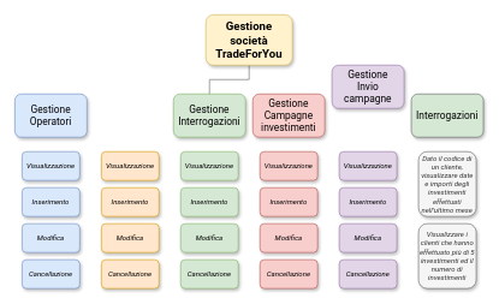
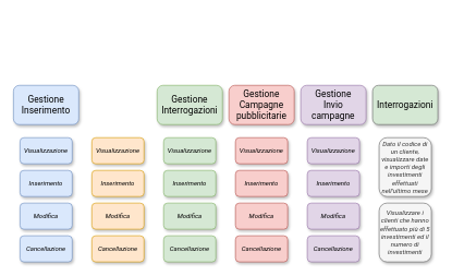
- <mxCell id="3" value="Gestione società TradeForYou" style="rounded=1;fillColor=#fff2cc;strokeColor=#d6b656;fontSize=16;verticalAlign=middle;align=center;fontStyle=1;shadow=1;glass=0;sketch=0;fontFamily=Roboto;fontSource=https%3A%2F%2Ffonts.google.com%2Fshare%3Fselection.family%3DMontserrat;labelBackgroundColor=none;labelBorderColor=none;whiteSpace=wrap;html=1;" vertex="1" parent="1"><mxGeometry x="285" y="20" width="120" height="70" as="geometry" /></mxCell>
- <mxCell id="2" style="edgeStyle=orthogonalEdgeStyle;rounded=0;orthogonalLoop=1;jettySize=auto;html=1;exitX=0.5;exitY=1;exitDx=0;exitDy=0;entryX=0.5;entryY=0;entryDx=0;entryDy=0;fontFamily=Roboto;fontSource=https%3A%2F%2Ffonts.google.com%2Fshare%3Fselection.family%3DMontserrat;fontSize=10;fontColor=#000000;endArrow=none;endFill=0;fillColor=#f5f5f5;strokeColor=#666666;" edge="1" parent="1" source="3" target="5"><mxGeometry relative="1" as="geometry" /></mxCell>
- <mxCell id="7" value="Gestione&lt;br&gt;Invio campagne" style="rounded=1;fontSize=14;verticalAlign=middle;align=center;fontStyle=0;fillColor=#e1d5e7;strokeColor=#9673a6;shadow=1;glass=0;sketch=0;fontFamily=Roboto;fontSource=https%3A%2F%2Ffonts.google.com%2Fshare%3Fselection.family%3DMontserrat;labelBackgroundColor=none;labelBorderColor=none;whiteSpace=wrap;html=1;" vertex="1" parent="1"><mxGeometry x="460" y="90" width="100" height="60" as="geometry" /></mxCell>
+ <mxCell id="7" value="Gestione&lt;br&gt;Invio campagne" style="rounded=1;fontSize=14;verticalAlign=middle;align=center;fontStyle=0;fillColor=#e1d5e7;strokeColor=#9673a6;shadow=1;glass=0;sketch=0;fontFamily=Roboto;fontSource=https%3A%2F%2Ffonts.google.com%2Fshare%3Fselection.family%3DMontserrat;labelBackgroundColor=none;labelBorderColor=none;whiteSpace=wrap;html=1;" vertex="1" parent="1"><mxGeometry x="460" y="130" width="100" height="60" as="geometry" /></mxCell>
- <mxCell id="4" value="Gestione Operatori" style="rounded=1;fontSize=14;verticalAlign=middle;align=center;fontStyle=0;fillColor=#dae8fc;strokeColor=#6c8ebf;shadow=1;glass=0;sketch=0;fontFamily=Roboto;fontSource=https%3A%2F%2Ffonts.google.com%2Fshare%3Fselection.family%3DMontserrat;labelBackgroundColor=none;labelBorderColor=none;whiteSpace=wrap;html=1;" vertex="1" parent="1"><mxGeometry x="20" y="130" width="100" height="60" as="geometry" /></mxCell>
+ <mxCell id="4" value="Gestione Inserimento" style="rounded=1;fontSize=14;verticalAlign=middle;align=center;fontStyle=0;fillColor=#dae8fc;strokeColor=#6c8ebf;shadow=1;glass=0;sketch=0;fontFamily=Roboto;fontSource=https%3A%2F%2Ffonts.google.com%2Fshare%3Fselection.family%3DMontserrat;labelBackgroundColor=none;labelBorderColor=none;whiteSpace=wrap;html=1;" vertex="1" parent="1"><mxGeometry x="20" y="130" width="100" height="60" as="geometry" /></mxCell>
- <mxCell id="6" value="Gestione Campagne investimenti" style="rounded=1;fontSize=14;verticalAlign=middle;align=center;fontStyle=0;fillColor=#f8cecc;strokeColor=#b85450;shadow=1;glass=0;sketch=0;fontFamily=Roboto;fontSource=https%3A%2F%2Ffonts.google.com%2Fshare%3Fselection.family%3DMontserrat;labelBackgroundColor=none;labelBorderColor=none;whiteSpace=wrap;html=1;" vertex="1" parent="1"><mxGeometry x="350" y="130" width="100" height="60" as="geometry" /></mxCell>
+ <mxCell id="6" value="Gestione Campagne pubblicitarie" style="rounded=1;fontSize=14;verticalAlign=middle;align=center;fontStyle=0;fillColor=#f8cecc;strokeColor=#b85450;shadow=1;glass=0;sketch=0;fontFamily=Roboto;fontSource=https%3A%2F%2Ffonts.google.com%2Fshare%3Fselection.family%3DMontserrat;labelBackgroundColor=none;labelBorderColor=none;whiteSpace=wrap;html=1;" vertex="1" parent="1"><mxGeometry x="350" y="130" width="100" height="60" as="geometry" /></mxCell>
